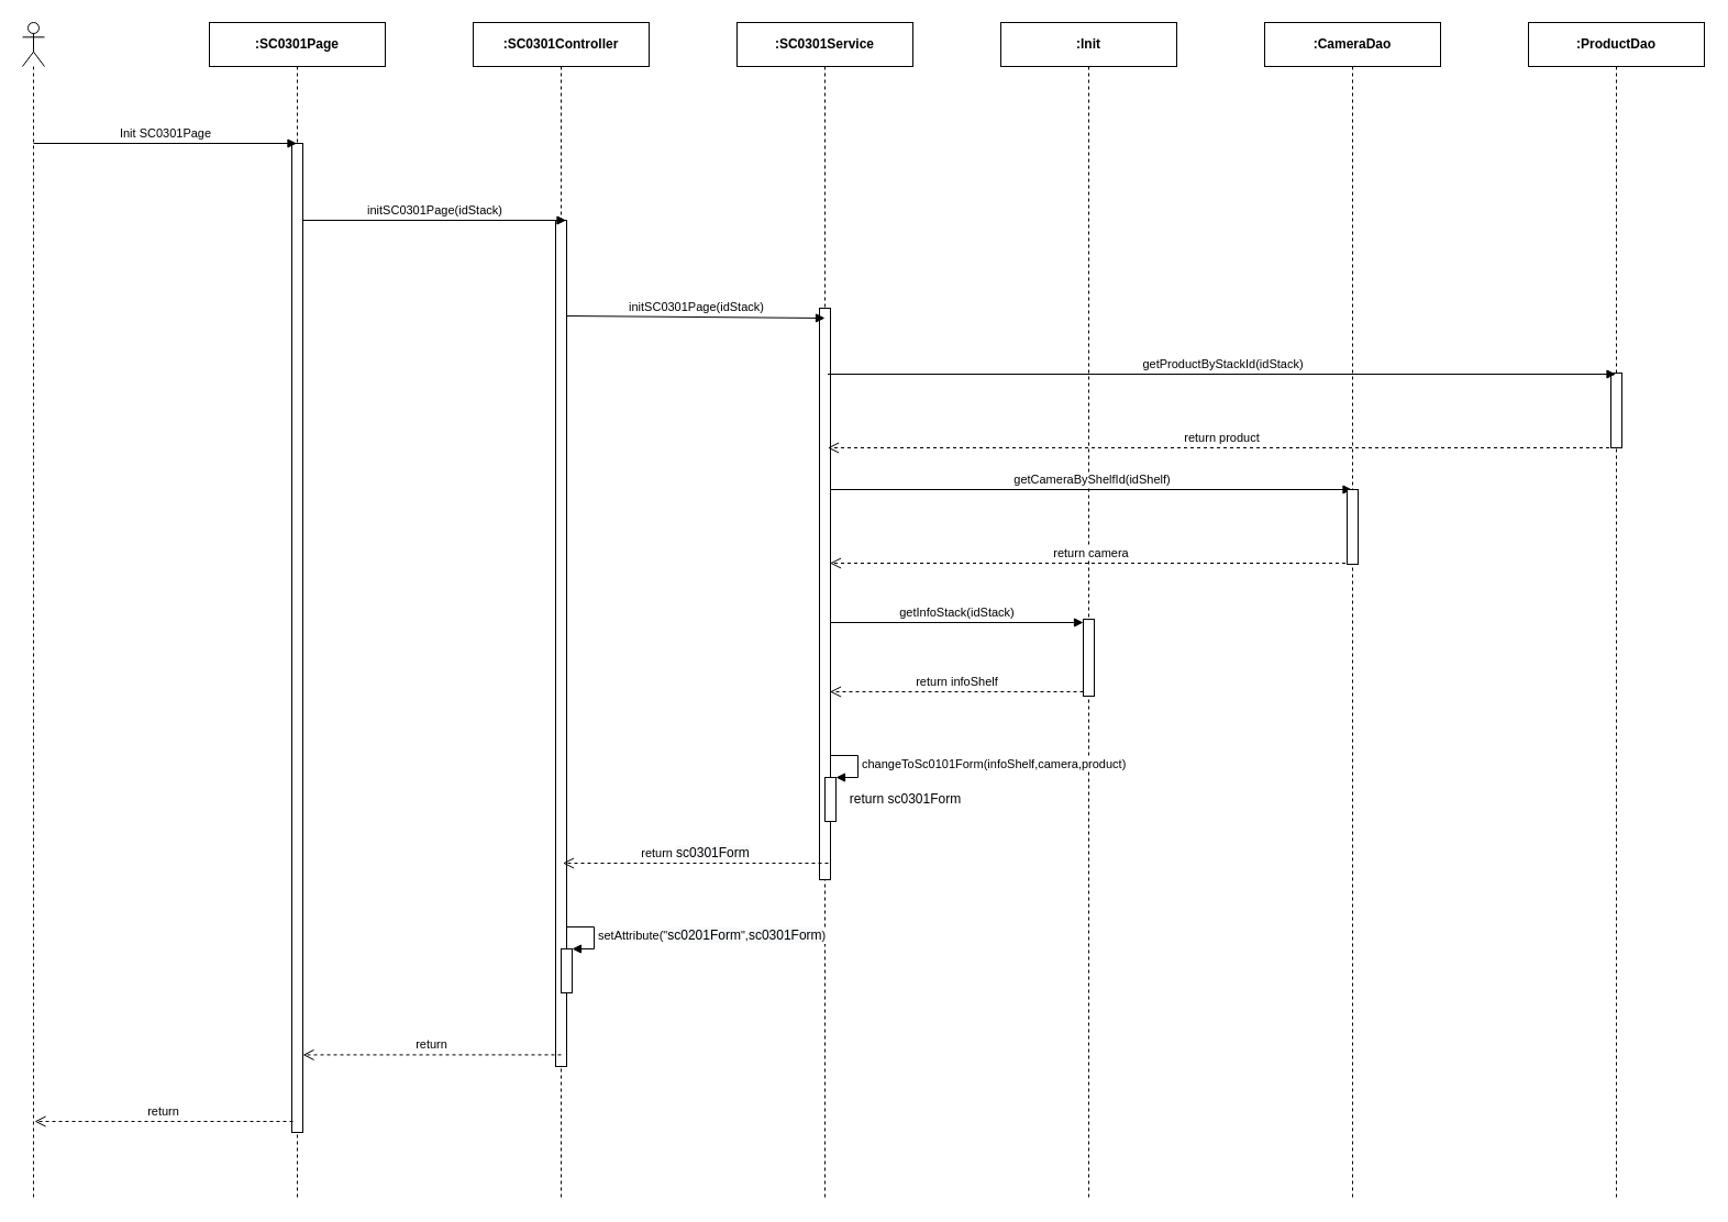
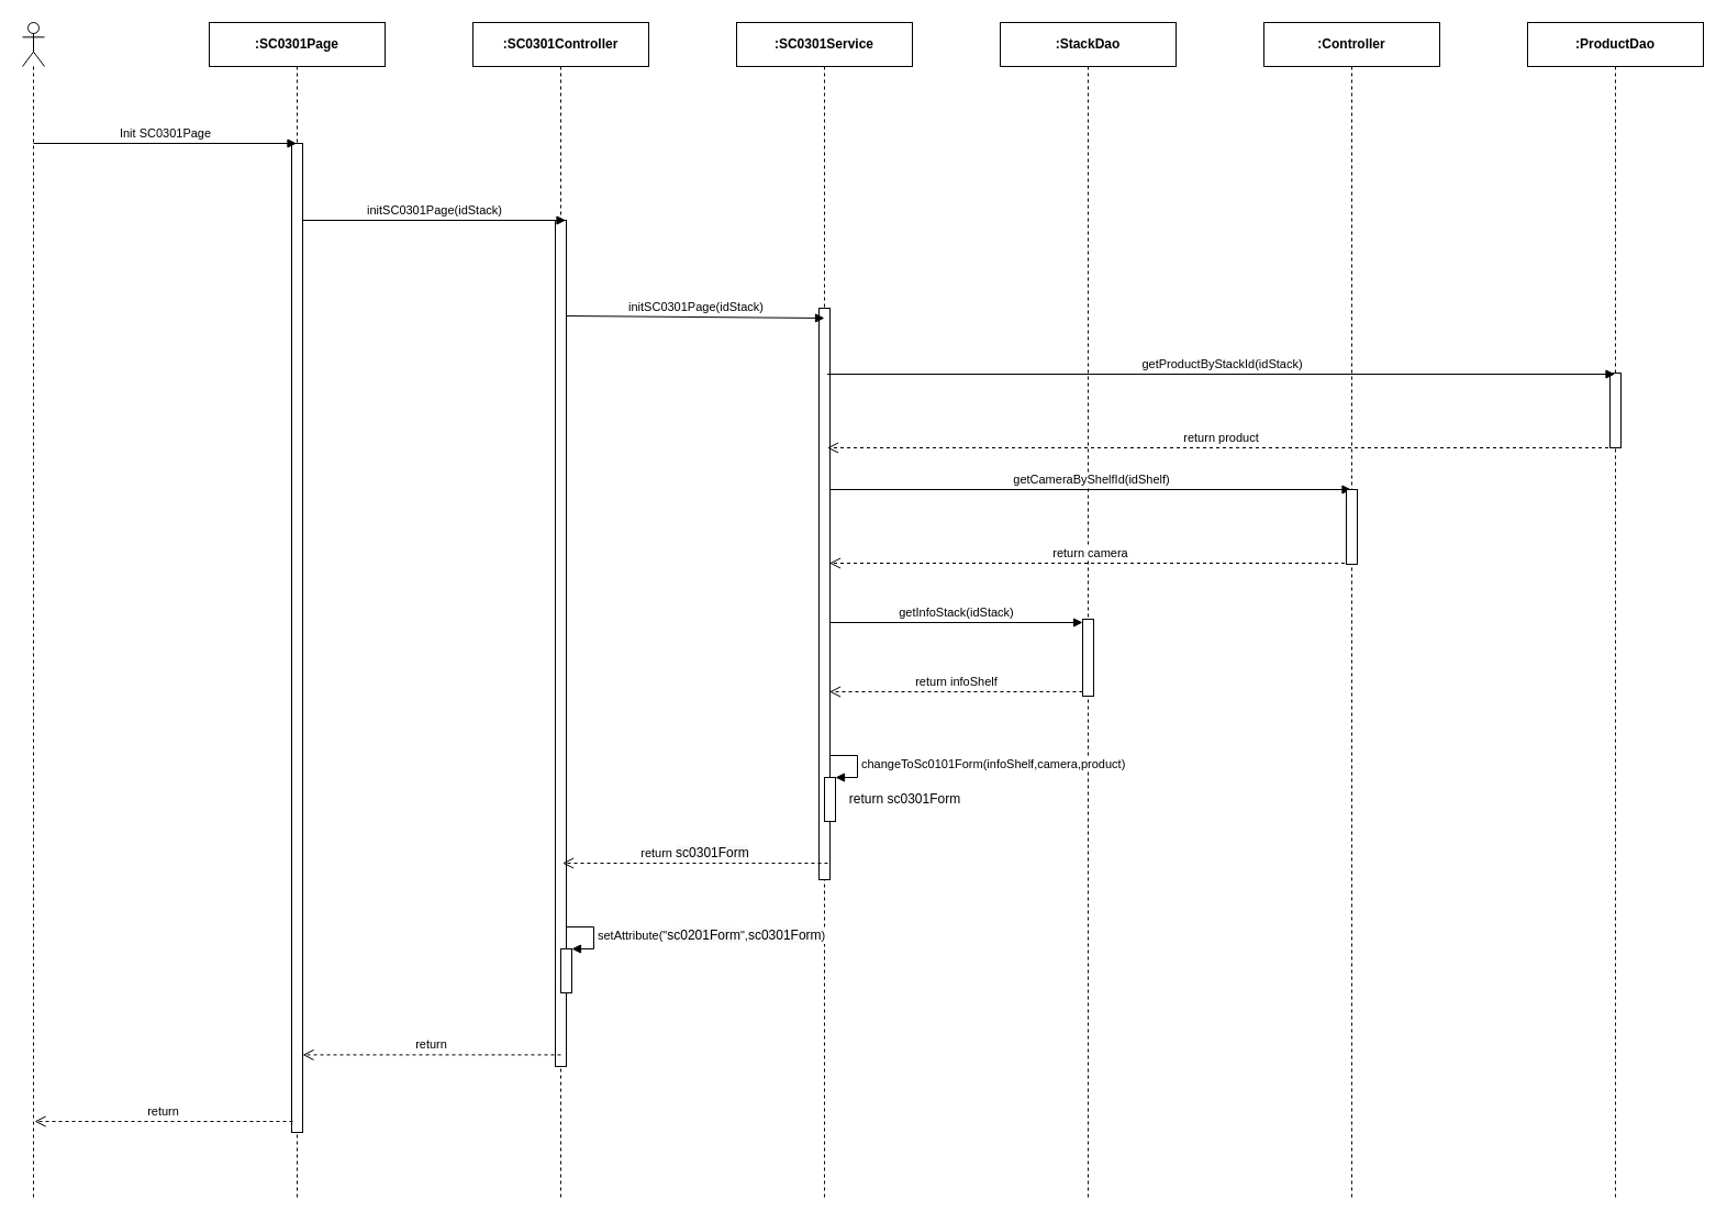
- <mxCell id="5" value="&lt;b&gt;:Init&lt;/b&gt;" style="shape=umlLifeline;perimeter=lifelinePerimeter;whiteSpace=wrap;html=1;container=1;collapsible=0;recursiveResize=0;outlineConnect=0;" vertex="1" parent="1"><mxGeometry x="910" y="20" width="160" height="1070" as="geometry" /></mxCell>
+ <mxCell id="5" value="&lt;b&gt;:StackDao&lt;/b&gt;" style="shape=umlLifeline;perimeter=lifelinePerimeter;whiteSpace=wrap;html=1;container=1;collapsible=0;recursiveResize=0;outlineConnect=0;" vertex="1" parent="1"><mxGeometry x="910" y="20" width="160" height="1070" as="geometry" /></mxCell>
- <mxCell id="26" value="&lt;b&gt;:CameraDao&lt;/b&gt;" style="shape=umlLifeline;perimeter=lifelinePerimeter;whiteSpace=wrap;html=1;container=1;collapsible=0;recursiveResize=0;outlineConnect=0;" vertex="1" parent="1"><mxGeometry x="1150" y="20" width="160" height="1070" as="geometry" /></mxCell>
+ <mxCell id="26" value="&lt;b&gt;:Controller&lt;/b&gt;" style="shape=umlLifeline;perimeter=lifelinePerimeter;whiteSpace=wrap;html=1;container=1;collapsible=0;recursiveResize=0;outlineConnect=0;" vertex="1" parent="1"><mxGeometry x="1150" y="20" width="160" height="1070" as="geometry" /></mxCell>
